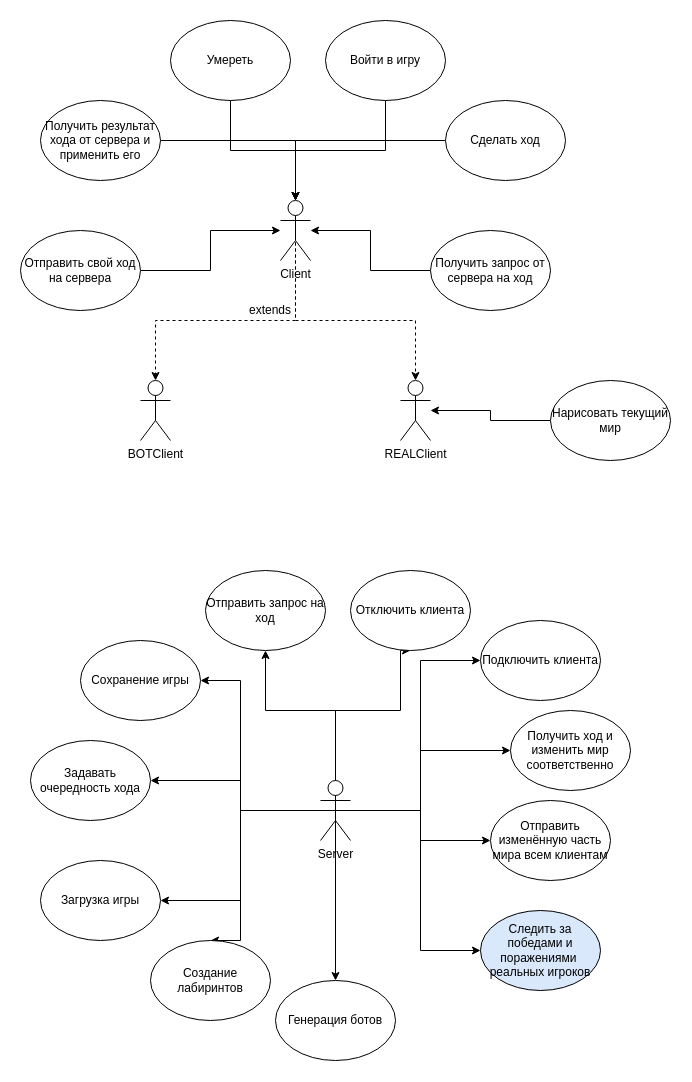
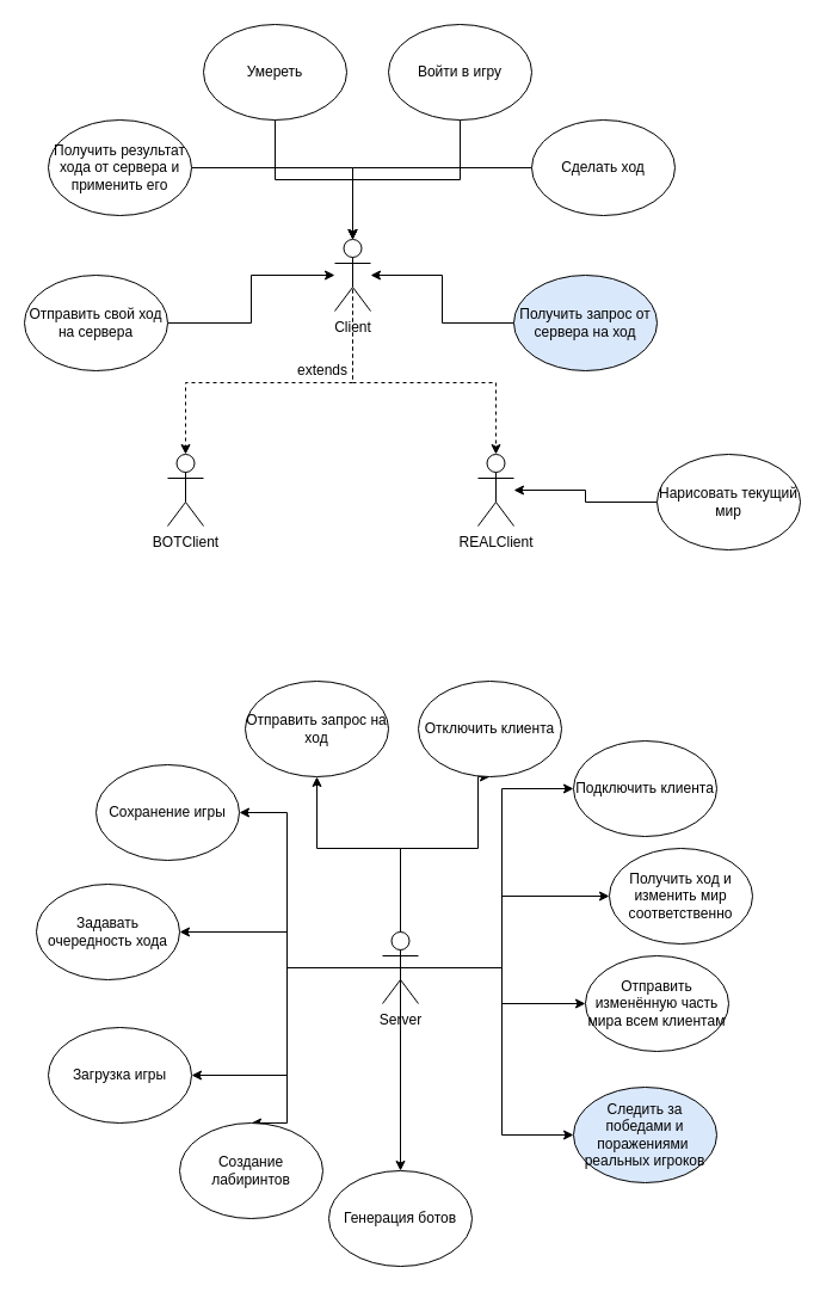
- <mxCell id="14" value="Получить запрос от сервера на ход" style="ellipse;whiteSpace=wrap;html=1;" parent="1" vertex="1"><mxGeometry x="430" y="230" width="120" height="80" as="geometry" /></mxCell>
+ <mxCell id="14" value="Получить запрос от сервера на ход" style="ellipse;whiteSpace=wrap;html=1;fillColor=#dae8fc;" parent="1" vertex="1"><mxGeometry x="430" y="230" width="120" height="80" as="geometry" /></mxCell>
